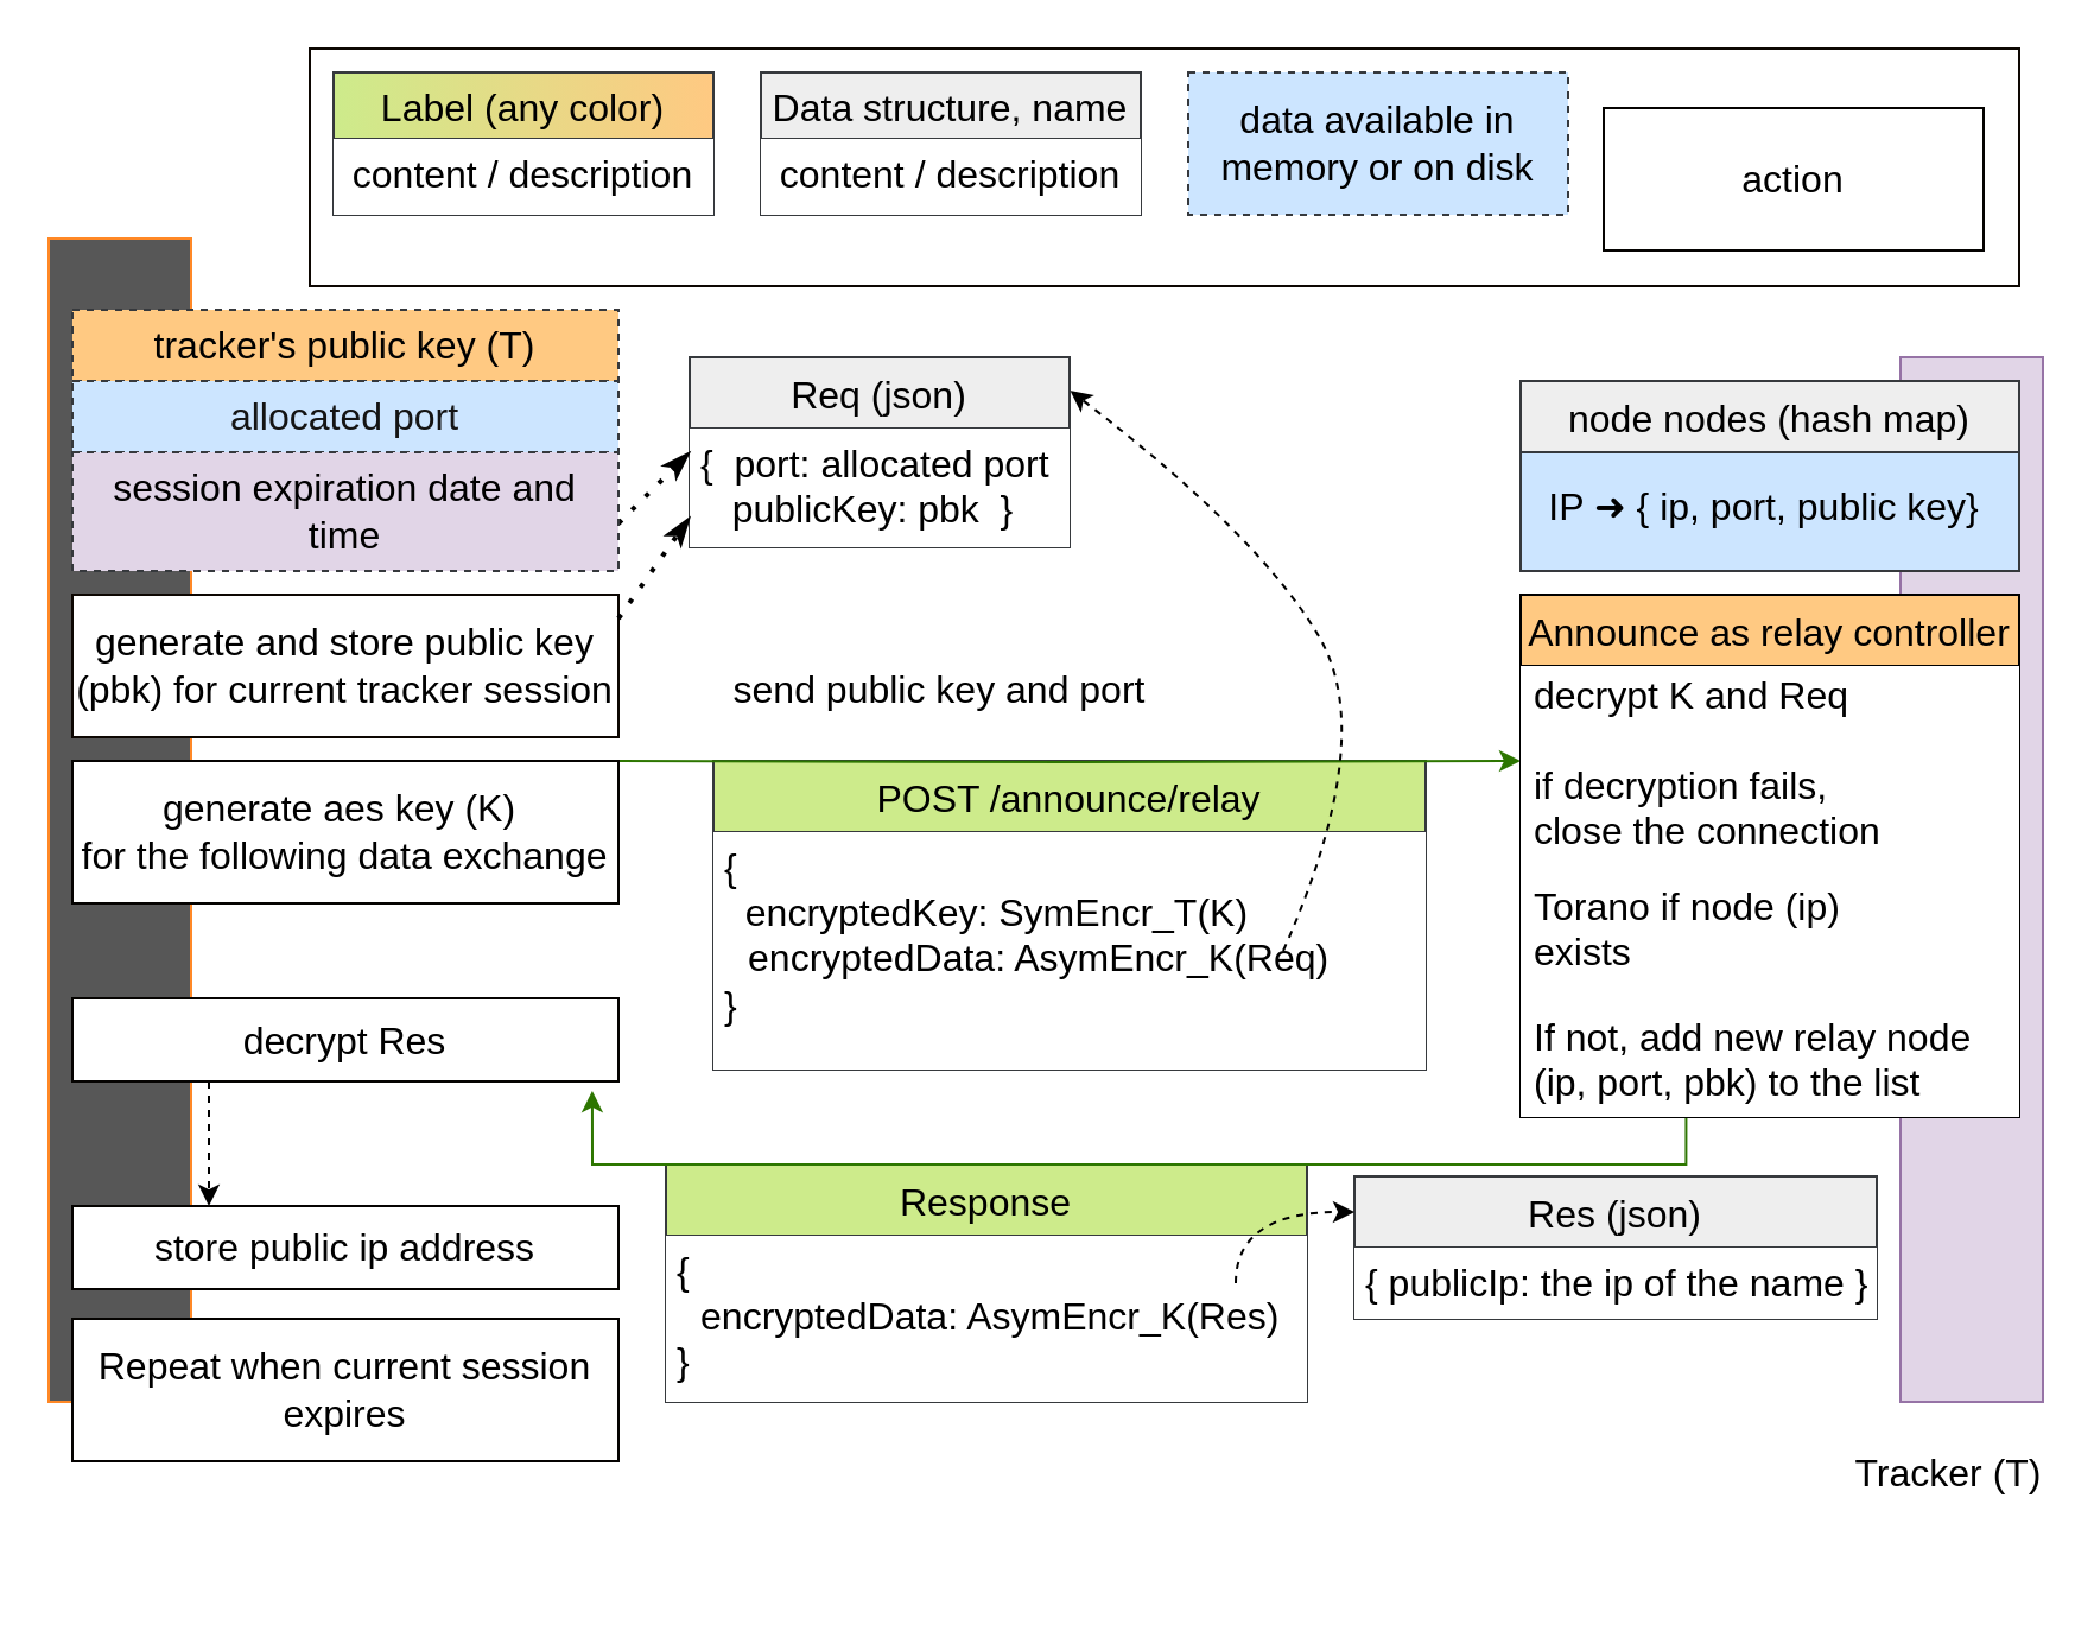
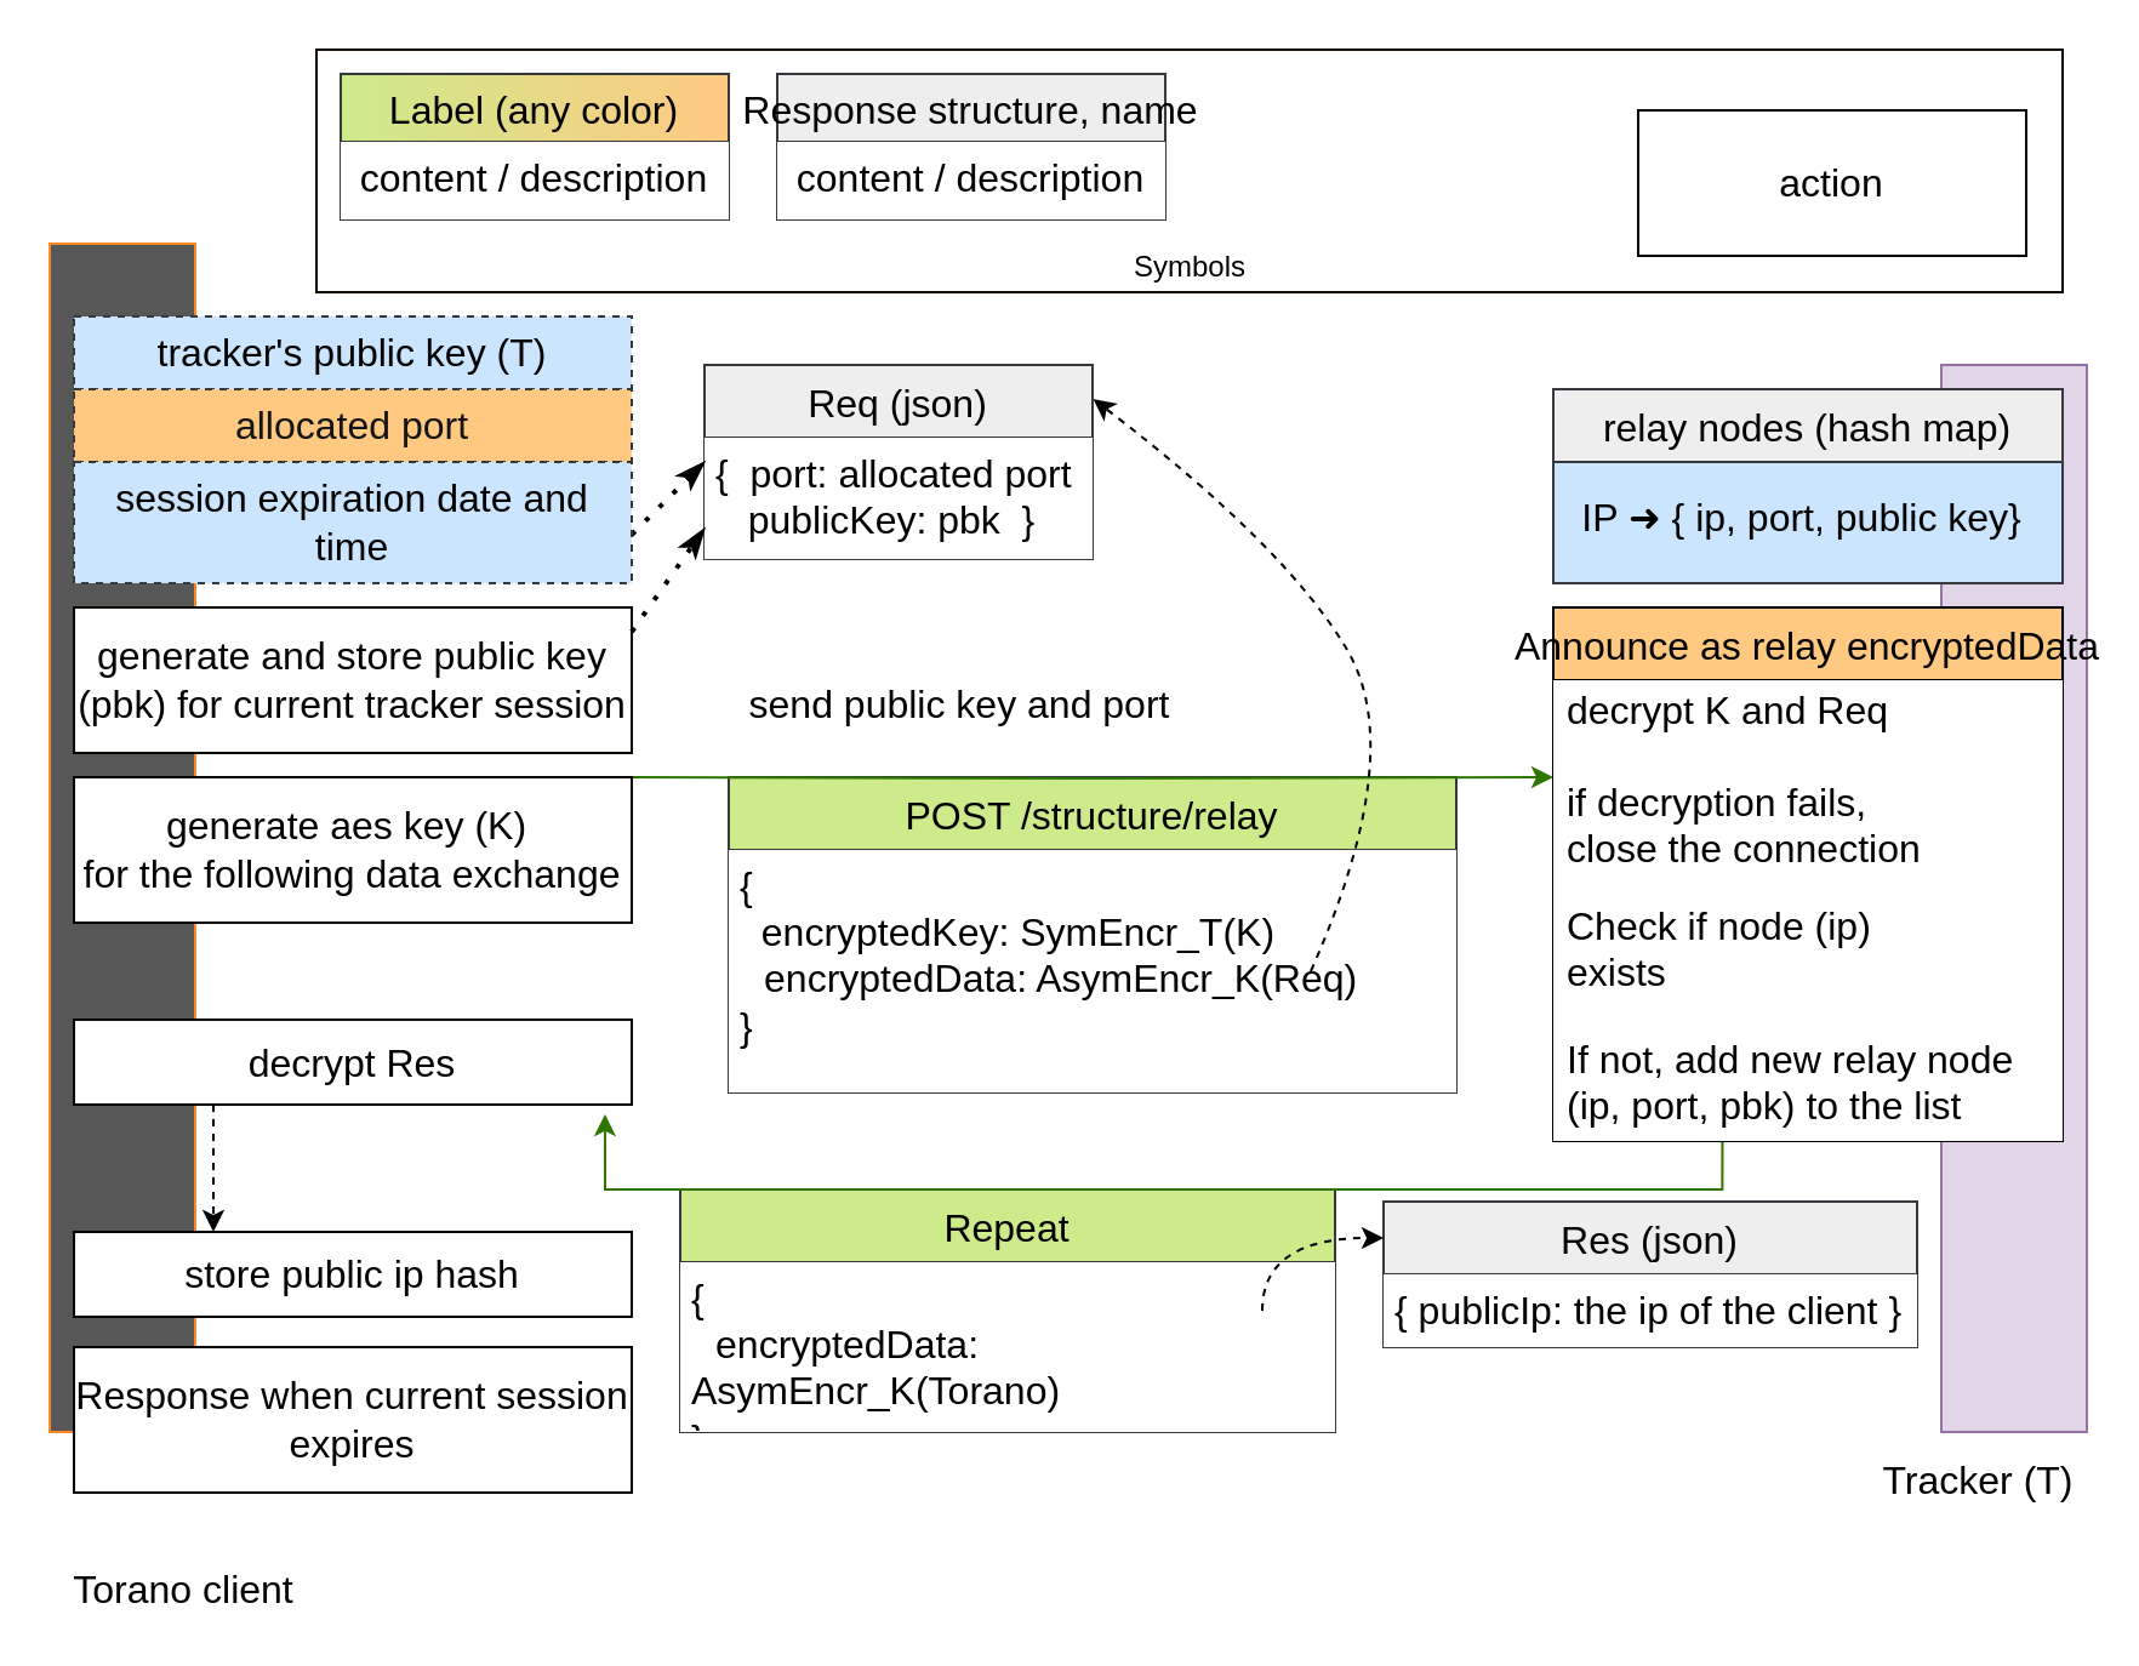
- <mxCell id="35" value="Data structure, name" style="swimlane;fontStyle=0;childLayout=stackLayout;horizontal=1;startSize=28;horizontalStack=0;resizeParent=1;resizeParentMax=0;resizeLast=0;collapsible=1;marginBottom=0;rounded=0;fontSize=16;fillColor=#eeeeee;strokeColor=#36393d;" parent="32" vertex="1"><mxGeometry x="190" y="10" width="160" height="60" as="geometry" /></mxCell>
+ <mxCell id="35" value="Response structure, name" style="swimlane;fontStyle=0;childLayout=stackLayout;horizontal=1;startSize=28;horizontalStack=0;resizeParent=1;resizeParentMax=0;resizeLast=0;collapsible=1;marginBottom=0;rounded=0;fontSize=16;fillColor=#eeeeee;strokeColor=#36393d;" parent="32" vertex="1"><mxGeometry x="190" y="10" width="160" height="60" as="geometry" /></mxCell>
- <mxCell id="34" value="&lt;font style=&quot;font-size: 16px;&quot;&gt;data&amp;nbsp;&lt;span&gt;&lt;span data-dobid=&quot;hdw&quot;&gt;available in memory or on disk&lt;/span&gt;&lt;/span&gt;&lt;br&gt;&lt;/font&gt;" style="rounded=0;whiteSpace=wrap;html=1;fillColor=#cce5ff;strokeColor=#36393d;dashed=1;strokeWidth=1;" parent="32" vertex="1"><mxGeometry x="370" y="10" width="160" height="60" as="geometry" /></mxCell>
+ <mxCell id="40" value="Symbols" style="text;html=1;align=center;verticalAlign=middle;resizable=0;points=[];autosize=1;strokeColor=none;fillColor=none;" parent="32" vertex="1"><mxGeometry x="330" y="80" width="60" height="20" as="geometry" /></mxCell>
- <mxCell id="9" value="&lt;font style=&quot;font-size: 16px;&quot;&gt;tracker's public key (T)&lt;br&gt;&lt;/font&gt;" style="rounded=0;whiteSpace=wrap;html=1;fillColor=#ffc982;strokeColor=#36393d;dashed=1;" parent="1" vertex="1"><mxGeometry x="30" y="130" width="230" height="30" as="geometry" /></mxCell>
+ <mxCell id="9" value="&lt;font style=&quot;font-size: 16px;&quot;&gt;tracker's public key (T)&lt;br&gt;&lt;/font&gt;" style="rounded=0;whiteSpace=wrap;html=1;fillColor=#cce5ff;strokeColor=#36393d;dashed=1;" parent="1" vertex="1"><mxGeometry x="30" y="130" width="230" height="30" as="geometry" /></mxCell>
- <mxCell id="18" value="&lt;font style=&quot;font-size: 16px;&quot;&gt;&lt;font color=&quot;#141414&quot;&gt;allocated port&lt;/font&gt;&lt;br&gt;&lt;/font&gt;" style="rounded=0;whiteSpace=wrap;html=1;fillColor=#cce5ff;strokeColor=#36393d;dashed=1;" parent="1" vertex="1"><mxGeometry x="30" y="160" width="230" height="30" as="geometry" /></mxCell>
+ <mxCell id="18" value="&lt;font style=&quot;font-size: 16px;&quot;&gt;&lt;font color=&quot;#141414&quot;&gt;allocated port&lt;/font&gt;&lt;br&gt;&lt;/font&gt;" style="rounded=0;whiteSpace=wrap;html=1;fillColor=#ffc982;strokeColor=#36393d;dashed=1;" parent="1" vertex="1"><mxGeometry x="30" y="160" width="230" height="30" as="geometry" /></mxCell>
- <mxCell id="43" value="node nodes (hash map)" style="swimlane;fontStyle=0;childLayout=stackLayout;horizontal=1;startSize=30;horizontalStack=0;resizeParent=1;resizeParentMax=0;resizeLast=0;collapsible=1;marginBottom=0;rounded=0;fontSize=16;strokeColor=#36393d;fillColor=#eeeeee;" parent="1" vertex="1"><mxGeometry x="640" y="160" width="210" height="80" as="geometry" /></mxCell>
+ <mxCell id="43" value="relay nodes (hash map)" style="swimlane;fontStyle=0;childLayout=stackLayout;horizontal=1;startSize=30;horizontalStack=0;resizeParent=1;resizeParentMax=0;resizeLast=0;collapsible=1;marginBottom=0;rounded=0;fontSize=16;strokeColor=#36393d;fillColor=#eeeeee;" parent="1" vertex="1"><mxGeometry x="640" y="160" width="210" height="80" as="geometry" /></mxCell>
- <mxCell id="41" value="&lt;font style=&quot;font-size: 16px;&quot;&gt;session expiration date and time&lt;br&gt;&lt;/font&gt;" style="rounded=0;whiteSpace=wrap;html=1;fillColor=#e1d5e7;strokeColor=#36393d;dashed=1;strokeWidth=1;" parent="1" vertex="1"><mxGeometry x="30" y="190" width="230" height="50" as="geometry" /></mxCell>
+ <mxCell id="41" value="&lt;font style=&quot;font-size: 16px;&quot;&gt;session expiration date and time&lt;br&gt;&lt;/font&gt;" style="rounded=0;whiteSpace=wrap;html=1;fillColor=#cce5ff;strokeColor=#36393d;dashed=1;strokeWidth=1;" parent="1" vertex="1"><mxGeometry x="30" y="190" width="230" height="50" as="geometry" /></mxCell>
- <mxCell id="14" value="Announce as relay controller" style="swimlane;fontStyle=0;childLayout=stackLayout;horizontal=1;startSize=30;horizontalStack=0;resizeParent=1;resizeParentMax=0;resizeLast=0;collapsible=1;marginBottom=0;rounded=0;fontSize=16;fontColor=default;strokeColor=#000000;fillColor=#FFC982;" parent="1" vertex="1"><mxGeometry x="640" y="250" width="210" height="220" as="geometry" /></mxCell>
+ <mxCell id="14" value="Announce as relay encryptedData" style="swimlane;fontStyle=0;childLayout=stackLayout;horizontal=1;startSize=30;horizontalStack=0;resizeParent=1;resizeParentMax=0;resizeLast=0;collapsible=1;marginBottom=0;rounded=0;fontSize=16;fontColor=default;strokeColor=#000000;fillColor=#FFC982;" parent="1" vertex="1"><mxGeometry x="640" y="250" width="210" height="220" as="geometry" /></mxCell>
- <mxCell id="4" value="POST /announce/relay" style="swimlane;fontStyle=0;childLayout=stackLayout;horizontal=1;startSize=30;horizontalStack=0;resizeParent=1;resizeParentMax=0;resizeLast=0;collapsible=1;marginBottom=0;rounded=0;fontSize=16;strokeColor=#36393d;fillColor=#cdeb8b;" parent="1" vertex="1"><mxGeometry x="300" y="320" width="300" height="130" as="geometry" /></mxCell>
+ <mxCell id="4" value="POST /structure/relay" style="swimlane;fontStyle=0;childLayout=stackLayout;horizontal=1;startSize=30;horizontalStack=0;resizeParent=1;resizeParentMax=0;resizeLast=0;collapsible=1;marginBottom=0;rounded=0;fontSize=16;strokeColor=#36393d;fillColor=#cdeb8b;" parent="1" vertex="1"><mxGeometry x="300" y="320" width="300" height="130" as="geometry" /></mxCell>
- <mxCell id="16" value="Torano if node (ip) &#10;exists " style="text;strokeColor=none;fillColor=default;align=left;verticalAlign=middle;spacingLeft=4;spacingRight=4;overflow=hidden;points=[[0,0.5],[1,0.5]];portConstraint=eastwest;rotatable=0;rounded=0;fontSize=16;fontColor=#000000;" parent="14" vertex="1"><mxGeometry y="110" width="210" height="60" as="geometry" /></mxCell>
+ <mxCell id="16" value="Check if node (ip) &#10;exists " style="text;strokeColor=none;fillColor=default;align=left;verticalAlign=middle;spacingLeft=4;spacingRight=4;overflow=hidden;points=[[0,0.5],[1,0.5]];portConstraint=eastwest;rotatable=0;rounded=0;fontSize=16;fontColor=#000000;" parent="14" vertex="1"><mxGeometry y="110" width="210" height="60" as="geometry" /></mxCell>
- <mxCell id="2" value="Response" style="swimlane;fontStyle=0;childLayout=stackLayout;horizontal=1;startSize=30;horizontalStack=0;resizeParent=1;resizeParentMax=0;resizeLast=0;collapsible=1;marginBottom=0;rounded=0;fontSize=16;strokeColor=#36393d;fillColor=#cdeb8b;" parent="1" vertex="1"><mxGeometry x="280" y="490" width="270" height="100" as="geometry" /></mxCell>
+ <mxCell id="2" value="Repeat" style="swimlane;fontStyle=0;childLayout=stackLayout;horizontal=1;startSize=30;horizontalStack=0;resizeParent=1;resizeParentMax=0;resizeLast=0;collapsible=1;marginBottom=0;rounded=0;fontSize=16;strokeColor=#36393d;fillColor=#cdeb8b;" parent="1" vertex="1"><mxGeometry x="280" y="490" width="270" height="100" as="geometry" /></mxCell>
- <mxCell id="28" value="&lt;h1&gt;&lt;/h1&gt;&lt;span style=&quot;background-color: initial;&quot;&gt;&lt;span style=&quot;font-size: 16px;&quot;&gt;{ publicIp: the ip of the name }&lt;/span&gt;&lt;br&gt;&lt;/span&gt;" style="text;html=1;strokeColor=none;fillColor=default;spacing=5;spacingTop=-20;whiteSpace=wrap;overflow=hidden;rounded=0;" parent="27" vertex="1"><mxGeometry y="30" width="220" height="30" as="geometry" /></mxCell>
+ <mxCell id="28" value="&lt;h1&gt;&lt;/h1&gt;&lt;span style=&quot;background-color: initial;&quot;&gt;&lt;span style=&quot;font-size: 16px;&quot;&gt;{ publicIp: the ip of the client }&lt;/span&gt;&lt;br&gt;&lt;/span&gt;" style="text;html=1;strokeColor=none;fillColor=default;spacing=5;spacingTop=-20;whiteSpace=wrap;overflow=hidden;rounded=0;" parent="27" vertex="1"><mxGeometry y="30" width="220" height="30" as="geometry" /></mxCell>
- <mxCell id="31" value="&lt;font style=&quot;font-size: 16px;&quot;&gt;store public ip address&lt;/font&gt;" style="rounded=0;whiteSpace=wrap;html=1;fillColor=default;strokeColor=#050301;" parent="1" vertex="1"><mxGeometry x="30" y="507.5" width="230" height="35" as="geometry" /></mxCell>
+ <mxCell id="31" value="&lt;font style=&quot;font-size: 16px;&quot;&gt;store public ip hash&lt;/font&gt;" style="rounded=0;whiteSpace=wrap;html=1;fillColor=default;strokeColor=#050301;" parent="1" vertex="1"><mxGeometry x="30" y="507.5" width="230" height="35" as="geometry" /></mxCell>
- <mxCell id="3" value="&lt;h1&gt;&lt;/h1&gt;&lt;span style=&quot;font-size: 16px;&quot;&gt;{&lt;/span&gt;&lt;span style=&quot;font-size: 16px;&quot;&gt;&lt;br&gt;&lt;/span&gt;&amp;nbsp; &amp;nbsp;&lt;span style=&quot;font-size: 16px;&quot;&gt;encryptedData: AsymEncr_K&lt;/span&gt;&lt;span style=&quot;font-size: 16px;&quot;&gt;(Res)&lt;/span&gt;&lt;br style=&quot;padding: 0px; margin: 0px; font-size: 16px;&quot;&gt;&lt;span style=&quot;font-size: 16px;&quot;&gt;}&lt;/span&gt;&lt;span style=&quot;background-color: initial;&quot;&gt;&lt;br&gt;&lt;/span&gt;" style="text;html=1;strokeColor=none;fillColor=default;spacing=5;spacingTop=-20;whiteSpace=wrap;overflow=hidden;rounded=0;" parent="2" vertex="1"><mxGeometry y="30" width="270" height="70" as="geometry" /></mxCell>
+ <mxCell id="3" value="&lt;h1&gt;&lt;/h1&gt;&lt;span style=&quot;font-size: 16px;&quot;&gt;{&lt;/span&gt;&lt;span style=&quot;font-size: 16px;&quot;&gt;&lt;br&gt;&lt;/span&gt;&amp;nbsp; &amp;nbsp;&lt;span style=&quot;font-size: 16px;&quot;&gt;encryptedData: AsymEncr_K&lt;/span&gt;&lt;span style=&quot;font-size: 16px;&quot;&gt;(Torano)&lt;/span&gt;&lt;br style=&quot;padding: 0px; margin: 0px; font-size: 16px;&quot;&gt;&lt;span style=&quot;font-size: 16px;&quot;&gt;}&lt;/span&gt;&lt;span style=&quot;background-color: initial;&quot;&gt;&lt;br&gt;&lt;/span&gt;" style="text;html=1;strokeColor=none;fillColor=default;spacing=5;spacingTop=-20;whiteSpace=wrap;overflow=hidden;rounded=0;" parent="2" vertex="1"><mxGeometry y="30" width="270" height="70" as="geometry" /></mxCell>
- <mxCell id="42" value="&lt;span style=&quot;font-size: 16px;&quot;&gt;Repeat when current session expires&lt;/span&gt;" style="rounded=0;whiteSpace=wrap;html=1;fillColor=default;strokeColor=#050301;" parent="1" vertex="1"><mxGeometry x="30" y="555" width="230" height="60" as="geometry" /></mxCell>
+ <mxCell id="42" value="&lt;span style=&quot;font-size: 16px;&quot;&gt;Response when current session expires&lt;/span&gt;" style="rounded=0;whiteSpace=wrap;html=1;fillColor=default;strokeColor=#050301;" parent="1" vertex="1"><mxGeometry x="30" y="555" width="230" height="60" as="geometry" /></mxCell>
- <mxCell id="8" value="&lt;font style=&quot;font-size: 16px;&quot;&gt;Tracker (T)&lt;br&gt;&lt;/font&gt;" style="text;html=1;align=center;verticalAlign=middle;resizable=0;points=[];autosize=1;strokeColor=none;fillColor=none;" parent="1" vertex="1"><mxGeometry x="775" y="610" width="90" height="20" as="geometry" /></mxCell>
+ <mxCell id="8" value="&lt;font style=&quot;font-size: 16px;&quot;&gt;Tracker (T)&lt;br&gt;&lt;/font&gt;" style="text;html=1;align=center;verticalAlign=middle;resizable=0;points=[];autosize=1;strokeColor=none;fillColor=none;" parent="1" vertex="1"><mxGeometry x="770" y="600" width="90" height="20" as="geometry" /></mxCell>
+ <mxCell id="22" value="&lt;font style=&quot;font-size: 16px;&quot;&gt;Torano client&lt;br&gt;&lt;/font&gt;" style="text;html=1;align=center;verticalAlign=middle;resizable=0;points=[];autosize=1;strokeColor=none;fillColor=none;" parent="1" vertex="1"><mxGeometry x="20" y="645" width="110" height="20" as="geometry" /></mxCell>
